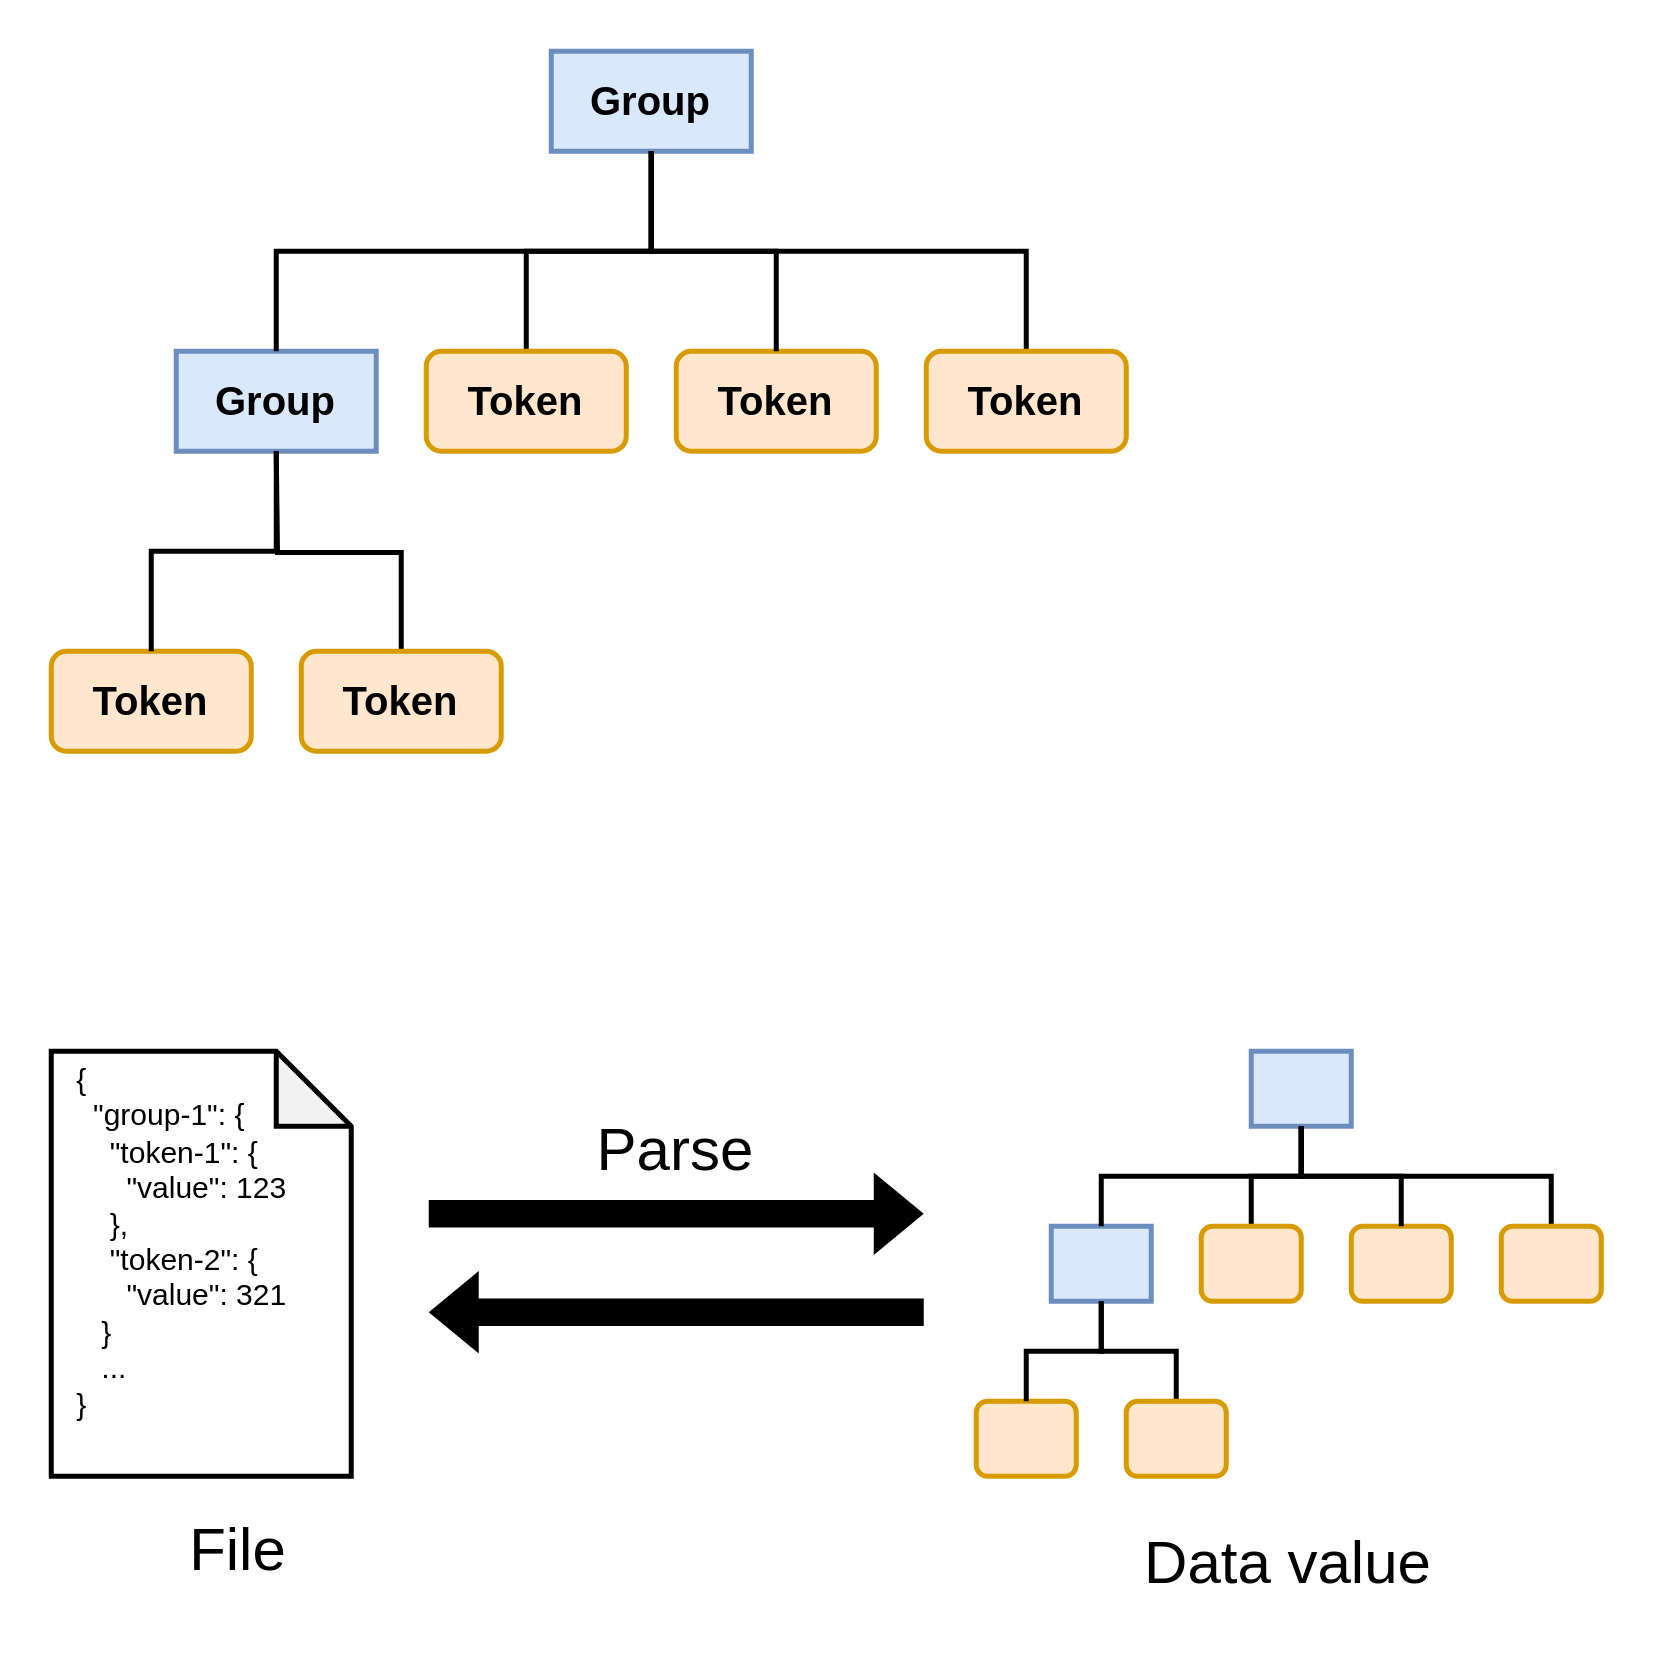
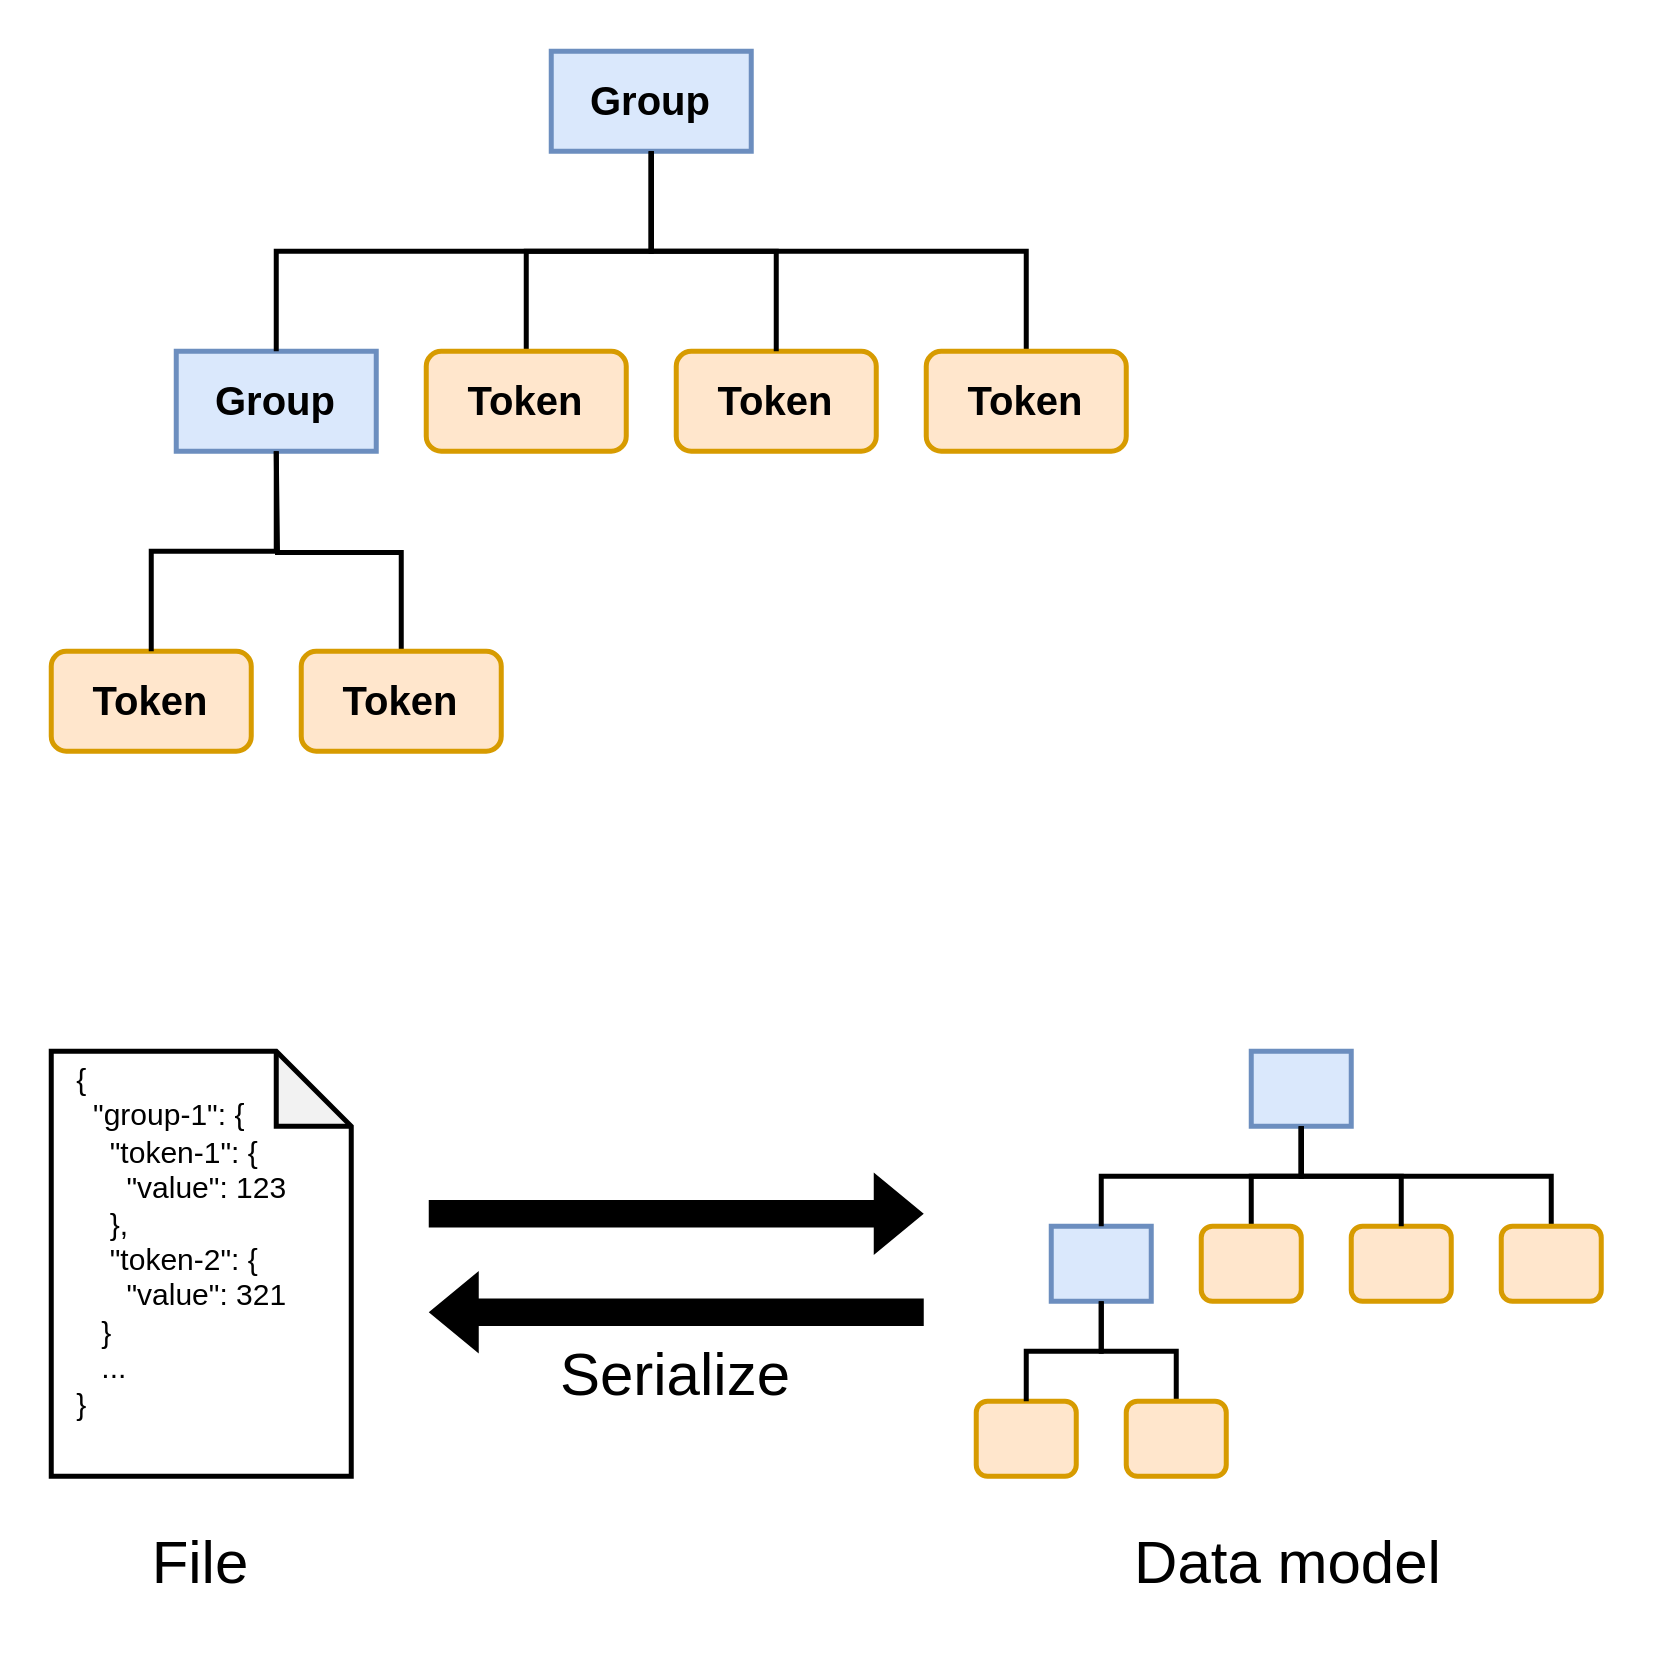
- <mxCell id="35" value="Parse" style="text;html=1;strokeColor=none;fillColor=none;align=center;verticalAlign=middle;whiteSpace=wrap;rounded=0;fontSize=24;" vertex="1" parent="32"><mxGeometry width="200" height="30" as="geometry" /></mxCell>
+ <mxCell id="36" value="Serialize" style="text;html=1;strokeColor=none;fillColor=none;align=center;verticalAlign=middle;whiteSpace=wrap;rounded=0;fontSize=24;" vertex="1" parent="32"><mxGeometry y="90" width="200" height="30" as="geometry" /></mxCell>
- <mxCell id="37" value="File" style="text;html=1;strokeColor=none;fillColor=none;align=center;verticalAlign=middle;whiteSpace=wrap;rounded=0;fontSize=24;" vertex="1" parent="16"><mxGeometry x="15" y="185" width="120" height="30" as="geometry" /></mxCell>
+ <mxCell id="37" value="File" style="text;html=1;strokeColor=none;fillColor=none;align=center;verticalAlign=middle;whiteSpace=wrap;rounded=0;fontSize=24;" vertex="1" parent="16"><mxGeometry y="190" width="120" height="30" as="geometry" /></mxCell>
- <mxCell id="38" value="Data value" style="text;html=1;strokeColor=none;fillColor=none;align=center;verticalAlign=middle;whiteSpace=wrap;rounded=0;fontSize=24;" vertex="1" parent="16"><mxGeometry x="370" y="190" width="250" height="30" as="geometry" /></mxCell>
+ <mxCell id="38" value="Data model" style="text;html=1;strokeColor=none;fillColor=none;align=center;verticalAlign=middle;whiteSpace=wrap;rounded=0;fontSize=24;" vertex="1" parent="16"><mxGeometry x="370" y="190" width="250" height="30" as="geometry" /></mxCell>
